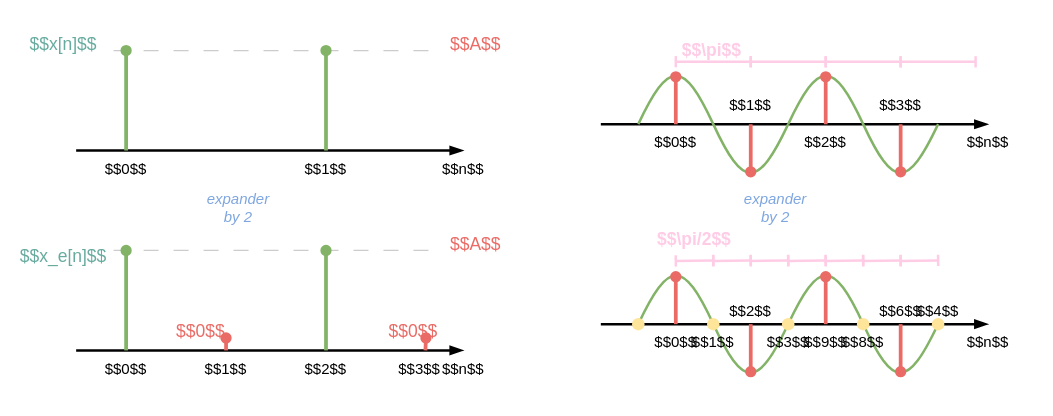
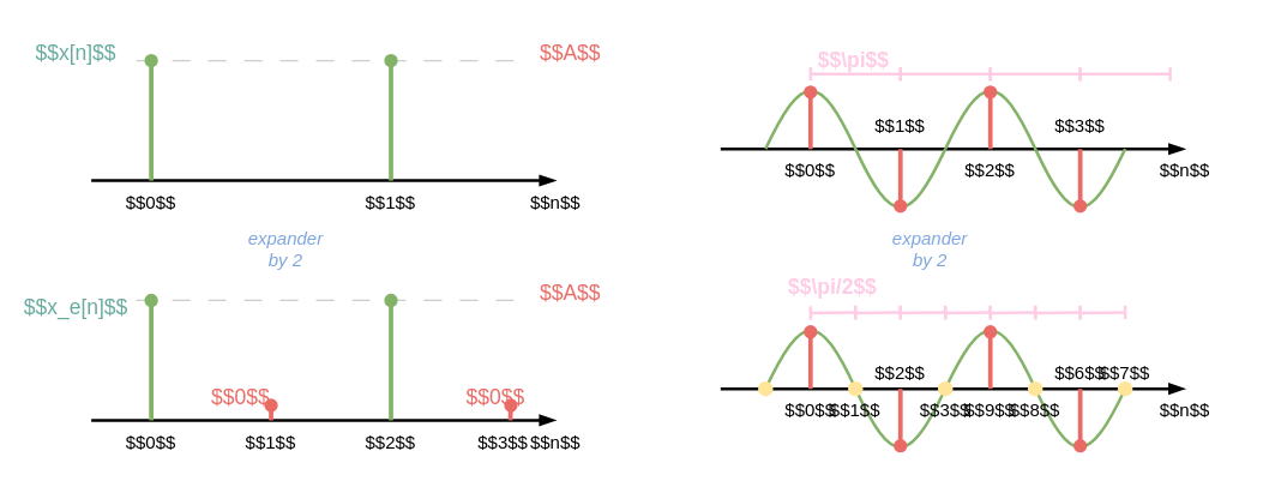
- <mxCell id="59" value="$$4$$" style="text;html=1;align=center;verticalAlign=middle;whiteSpace=wrap;rounded=0;" parent="1" vertex="1"><mxGeometry x="720" y="234" width="60" height="30" as="geometry" /></mxCell>
+ <mxCell id="59" value="$$7$$" style="text;html=1;align=center;verticalAlign=middle;whiteSpace=wrap;rounded=0;" parent="1" vertex="1"><mxGeometry x="720" y="234" width="60" height="30" as="geometry" /></mxCell>
